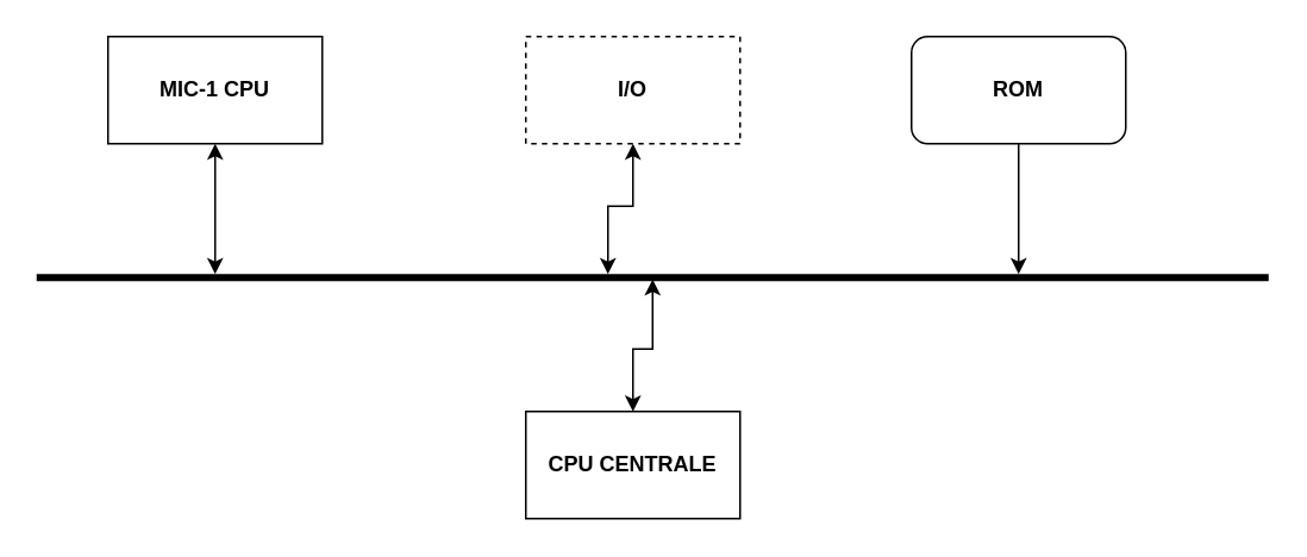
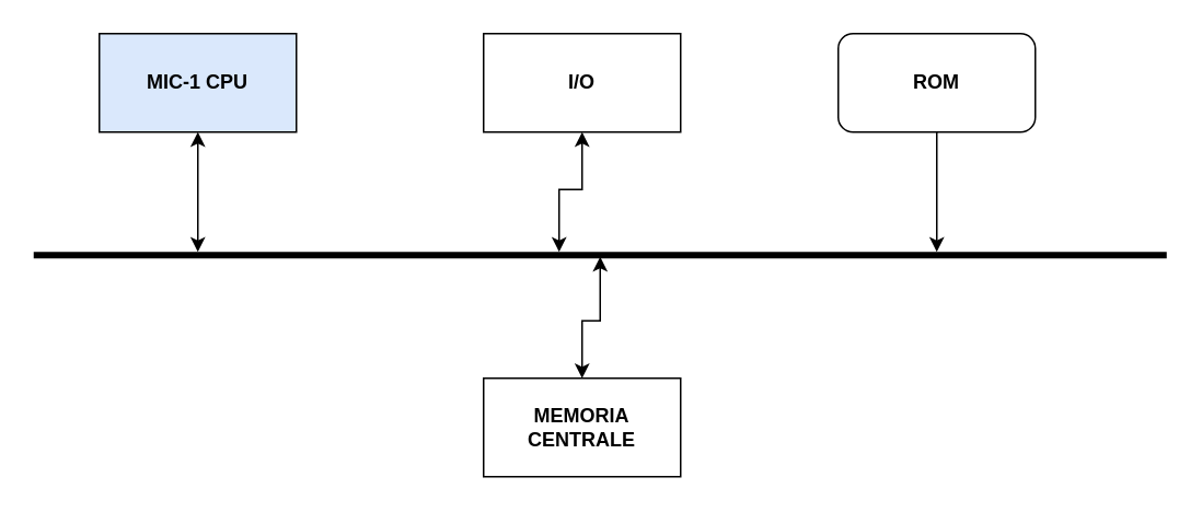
- <mxCell id="4" value="&lt;b&gt;MIC-1 CPU&lt;/b&gt;" style="rounded=0;whiteSpace=wrap;html=1;" vertex="1" parent="1"><mxGeometry x="60" y="20" width="120" height="60" as="geometry" /></mxCell>
+ <mxCell id="4" value="&lt;b&gt;MIC-1 CPU&lt;/b&gt;" style="rounded=0;whiteSpace=wrap;html=1;fillColor=#dae8fc;" vertex="1" parent="1"><mxGeometry x="60" y="20" width="120" height="60" as="geometry" /></mxCell>
- <mxCell id="10" value="&lt;b&gt;I/O&lt;/b&gt;" style="rounded=0;whiteSpace=wrap;html=1;dashed=1;" vertex="1" parent="1"><mxGeometry x="294" y="20" width="120" height="60" as="geometry" /></mxCell>
+ <mxCell id="10" value="&lt;b&gt;I/O&lt;/b&gt;" style="rounded=0;whiteSpace=wrap;html=1;" vertex="1" parent="1"><mxGeometry x="294" y="20" width="120" height="60" as="geometry" /></mxCell>
- <mxCell id="6" value="&lt;b&gt;CPU CENTRALE&lt;/b&gt;" style="rounded=0;whiteSpace=wrap;html=1;" vertex="1" parent="1"><mxGeometry x="294" y="230" width="120" height="60" as="geometry" /></mxCell>
+ <mxCell id="6" value="&lt;b&gt;MEMORIA CENTRALE&lt;/b&gt;" style="rounded=0;whiteSpace=wrap;html=1;" vertex="1" parent="1"><mxGeometry x="294" y="230" width="120" height="60" as="geometry" /></mxCell>
